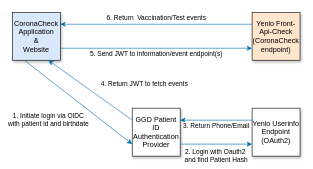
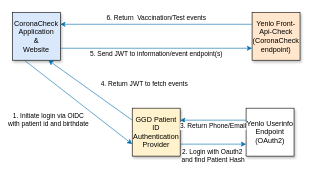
- <mxCell id="2" value="GGD Patient ID Authentication Provider" style="whiteSpace=wrap;html=1;aspect=fixed;shadow=1;sketch=0;" vertex="1" parent="1"><mxGeometry x="220" y="180" width="80" height="80" as="geometry" /></mxCell>
+ <mxCell id="2" value="GGD Patient ID Authentication Provider" style="whiteSpace=wrap;html=1;aspect=fixed;shadow=1;sketch=0;fillColor=#fff2cc;" vertex="1" parent="1"><mxGeometry x="220" y="180" width="80" height="80" as="geometry" /></mxCell>
- <mxCell id="4" value="Yenlo Userinfo Endpoint&lt;br&gt;(OAuth2)" style="whiteSpace=wrap;html=1;aspect=fixed;shadow=1;sketch=0;" vertex="1" parent="1"><mxGeometry x="420" y="180" width="80" height="80" as="geometry" /></mxCell>
+ <mxCell id="4" value="Yenlo Userinfo Endpoint&lt;br&gt;(OAuth2)" style="whiteSpace=wrap;html=1;aspect=fixed;shadow=1;sketch=0;" vertex="1" parent="1"><mxGeometry x="410" y="180" width="80" height="80" as="geometry" /></mxCell>
